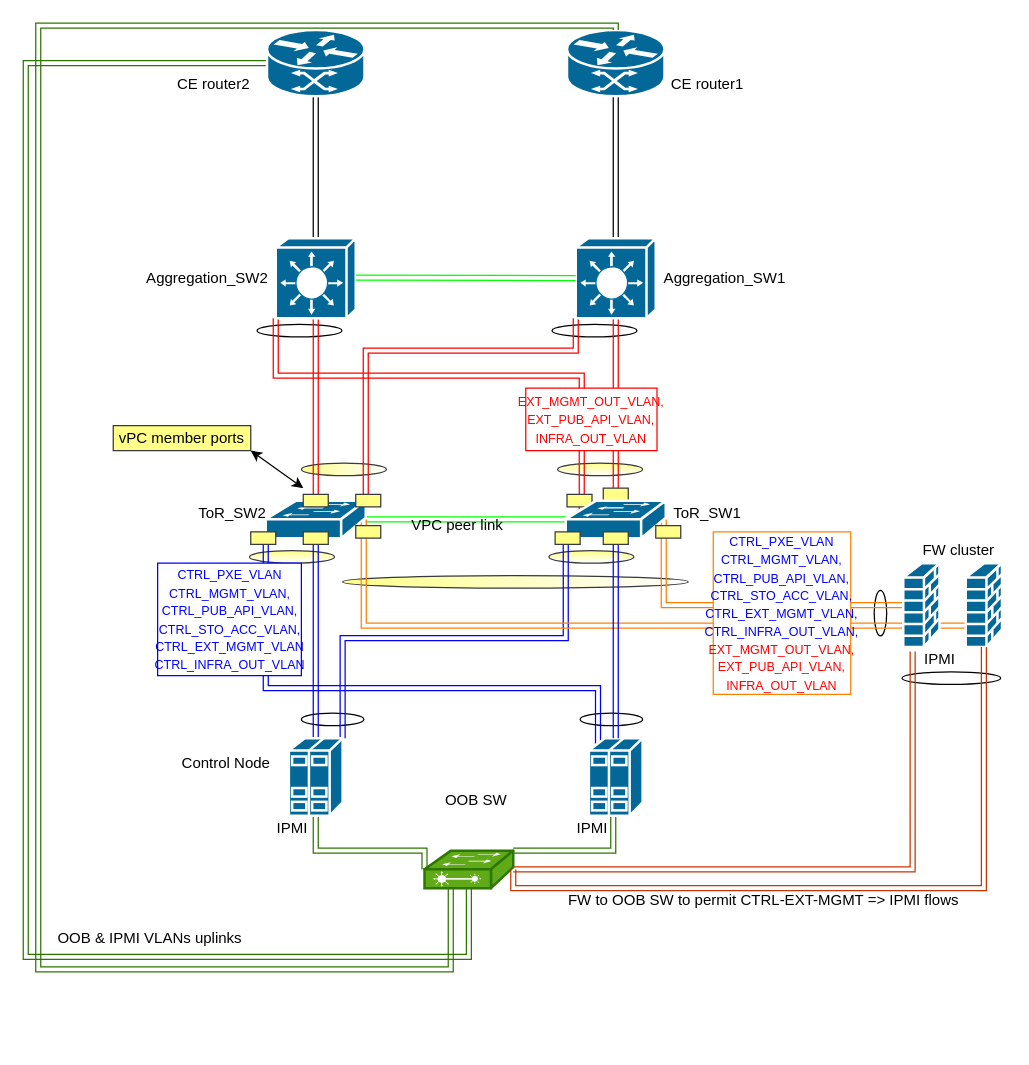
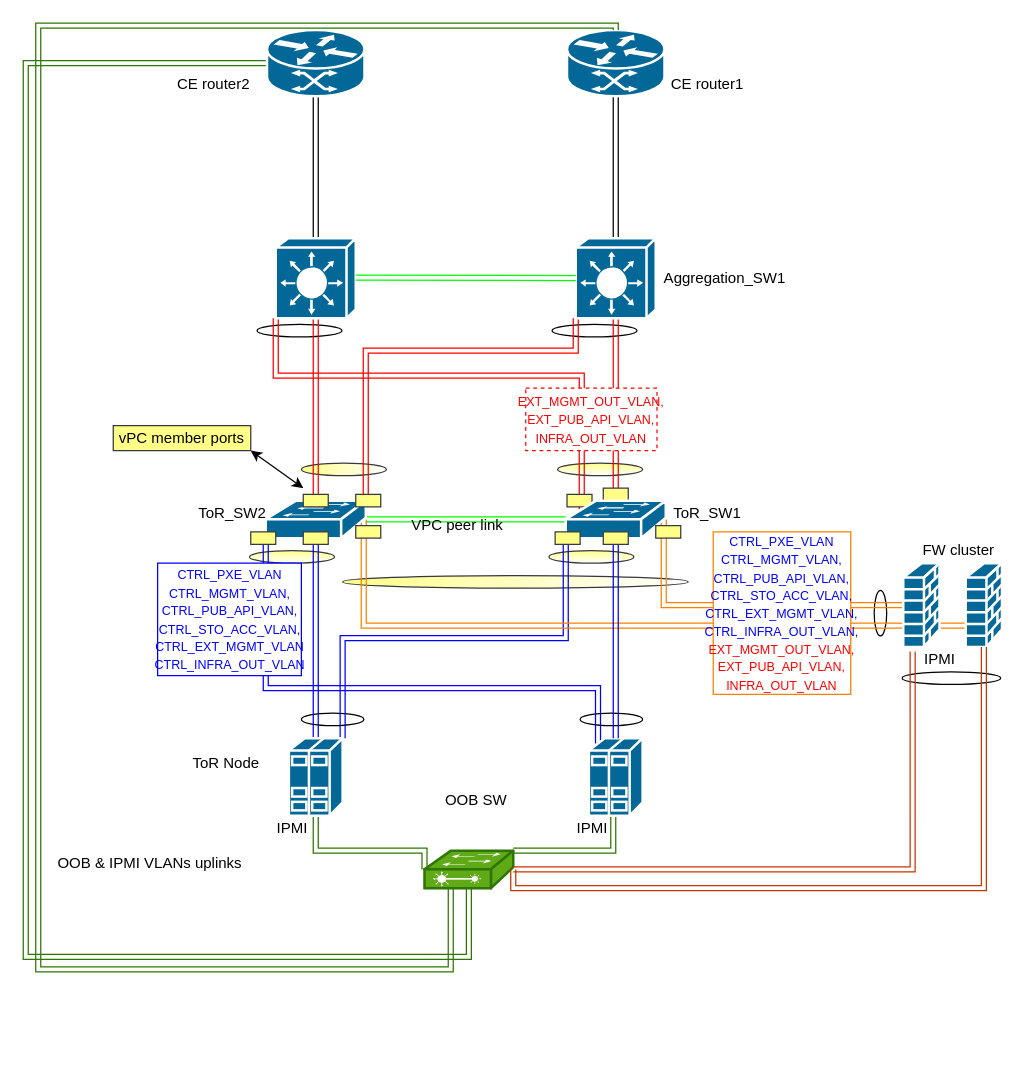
- <mxCell id="36" value="Aggregation_SW2" style="text;html=1;align=center;verticalAlign=middle;resizable=0;points=[];autosize=1;" parent="1" vertex="1"><mxGeometry x="110" y="212" width="110" height="20" as="geometry" /></mxCell>
- <mxCell id="44" value="&lt;span style=&quot;color: rgb(255 , 0 , 0) ; font-family: &amp;#34;calibri&amp;#34; , sans-serif ; font-size: 10px ; text-transform: uppercase&quot;&gt;EXT_MGMT_OUT_VLAN,&lt;/span&gt;&lt;br style=&quot;color: rgb(255 , 0 , 0) ; font-family: &amp;#34;calibri&amp;#34; , sans-serif ; font-size: 10px ; text-transform: uppercase&quot;&gt;&lt;span style=&quot;color: rgb(255 , 0 , 0) ; font-family: &amp;#34;calibri&amp;#34; , sans-serif ; font-size: 10px ; text-transform: uppercase&quot;&gt;EXT_PUB_API_VLAN,&lt;br&gt;INFRA_OUT_VLAN&lt;/span&gt;&lt;font style=&quot;font-size: 10px&quot; color=&quot;#0000ff&quot;&gt;&lt;br&gt;&lt;/font&gt;" style="whiteSpace=wrap;html=1;strokeColor=#FF0000;" parent="1" vertex="1"><mxGeometry x="420" y="310" width="105" height="50" as="geometry" /></mxCell>
+ <mxCell id="44" value="&lt;span style=&quot;color: rgb(255 , 0 , 0) ; font-family: &amp;#34;calibri&amp;#34; , sans-serif ; font-size: 10px ; text-transform: uppercase&quot;&gt;EXT_MGMT_OUT_VLAN,&lt;/span&gt;&lt;br style=&quot;color: rgb(255 , 0 , 0) ; font-family: &amp;#34;calibri&amp;#34; , sans-serif ; font-size: 10px ; text-transform: uppercase&quot;&gt;&lt;span style=&quot;color: rgb(255 , 0 , 0) ; font-family: &amp;#34;calibri&amp;#34; , sans-serif ; font-size: 10px ; text-transform: uppercase&quot;&gt;EXT_PUB_API_VLAN,&lt;br&gt;INFRA_OUT_VLAN&lt;/span&gt;&lt;font style=&quot;font-size: 10px&quot; color=&quot;#0000ff&quot;&gt;&lt;br&gt;&lt;/font&gt;" style="whiteSpace=wrap;html=1;strokeColor=#FF0000;dashed=1;" parent="1" vertex="1"><mxGeometry x="420" y="310" width="105" height="50" as="geometry" /></mxCell>
- <mxCell id="38" value="Control Node" style="text;html=1;align=center;verticalAlign=middle;resizable=0;points=[];autosize=1;" parent="1" vertex="1"><mxGeometry x="135" y="600" width="90" height="20" as="geometry" /></mxCell>
+ <mxCell id="38" value="ToR Node" style="text;html=1;align=center;verticalAlign=middle;resizable=0;points=[];autosize=1;" parent="1" vertex="1"><mxGeometry x="135" y="600" width="90" height="20" as="geometry" /></mxCell>
- <mxCell id="77" value="FW to OOB SW to permit CTRL-EXT-MGMT =&amp;gt; IPMI flows" style="text;html=1;align=center;verticalAlign=middle;resizable=0;points=[];autosize=1;" vertex="1" parent="1"><mxGeometry x="445" y="710" width="330" height="20" as="geometry" /></mxCell>
- <mxCell id="76" value="OOB &amp;amp; IPMI VLANs uplinks" style="text;html=1;align=center;verticalAlign=middle;resizable=0;points=[];autosize=1;" vertex="1" parent="1"><mxGeometry x="39" y="740" width="160" height="20" as="geometry" /></mxCell>
+ <mxCell id="76" value="OOB &amp;amp; IPMI VLANs uplinks" style="text;html=1;align=center;verticalAlign=middle;resizable=0;points=[];autosize=1;" vertex="1" parent="1"><mxGeometry x="39" y="680" width="160" height="20" as="geometry" /></mxCell>
